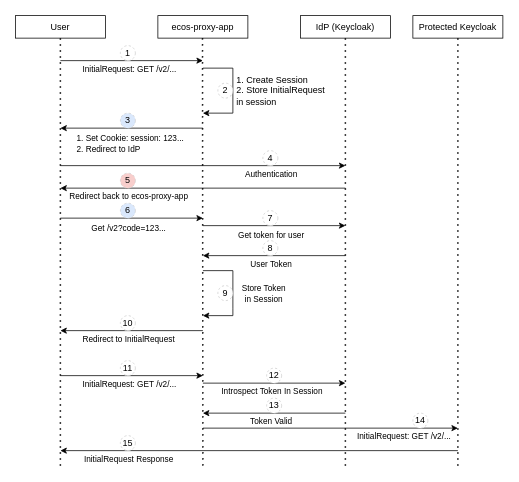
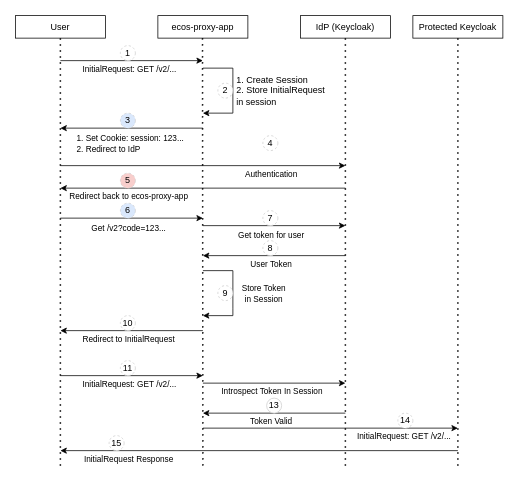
- <mxCell id="43" value="4" style="ellipse;whiteSpace=wrap;html=1;aspect=fixed;fontSize=12;dashed=1;strokeColor=#CCCCCC;" parent="1" vertex="1"><mxGeometry x="350" y="200" width="20" height="20" as="geometry" /></mxCell>
+ <mxCell id="43" value="4" style="ellipse;whiteSpace=wrap;html=1;aspect=fixed;fontSize=12;dashed=1;strokeColor=#CCCCCC;" parent="1" vertex="1"><mxGeometry x="350" y="180" width="20" height="20" as="geometry" /></mxCell>
- <mxCell id="51" value="12" style="ellipse;whiteSpace=wrap;html=1;aspect=fixed;fontSize=12;dashed=1;strokeColor=#CCCCCC;" parent="1" vertex="1"><mxGeometry x="355" y="490" width="20" height="20" as="geometry" /></mxCell>
- <mxCell id="52" value="13" style="ellipse;whiteSpace=wrap;html=1;aspect=fixed;fontSize=12;dashed=1;strokeColor=#CCCCCC;" parent="1" vertex="1"><mxGeometry x="355" y="530" width="20" height="20" as="geometry" /></mxCell>
+ <mxCell id="52" value="13" style="ellipse;whiteSpace=wrap;html=1;aspect=fixed;fontSize=12;dashed=0;strokeColor=#CCCCCC;" parent="1" vertex="1"><mxGeometry x="355" y="530" width="20" height="20" as="geometry" /></mxCell>
- <mxCell id="53" value="14" style="ellipse;whiteSpace=wrap;html=1;aspect=fixed;fontSize=12;dashed=1;strokeColor=#CCCCCC;" parent="1" vertex="1"><mxGeometry x="550" y="550" width="20" height="20" as="geometry" /></mxCell>
+ <mxCell id="53" value="14" style="ellipse;whiteSpace=wrap;html=1;aspect=fixed;fontSize=12;dashed=1;strokeColor=#CCCCCC;" parent="1" vertex="1"><mxGeometry x="530" y="550" width="20" height="20" as="geometry" /></mxCell>
- <mxCell id="54" value="15" style="ellipse;whiteSpace=wrap;html=1;aspect=fixed;fontSize=12;dashed=1;strokeColor=#CCCCCC;" parent="1" vertex="1"><mxGeometry x="160" y="580" width="20" height="20" as="geometry" /></mxCell>
+ <mxCell id="54" value="15" style="ellipse;whiteSpace=wrap;html=1;aspect=fixed;fontSize=12;dashed=1;strokeColor=#CCCCCC;" parent="1" vertex="1"><mxGeometry x="145" y="580" width="20" height="20" as="geometry" /></mxCell>
